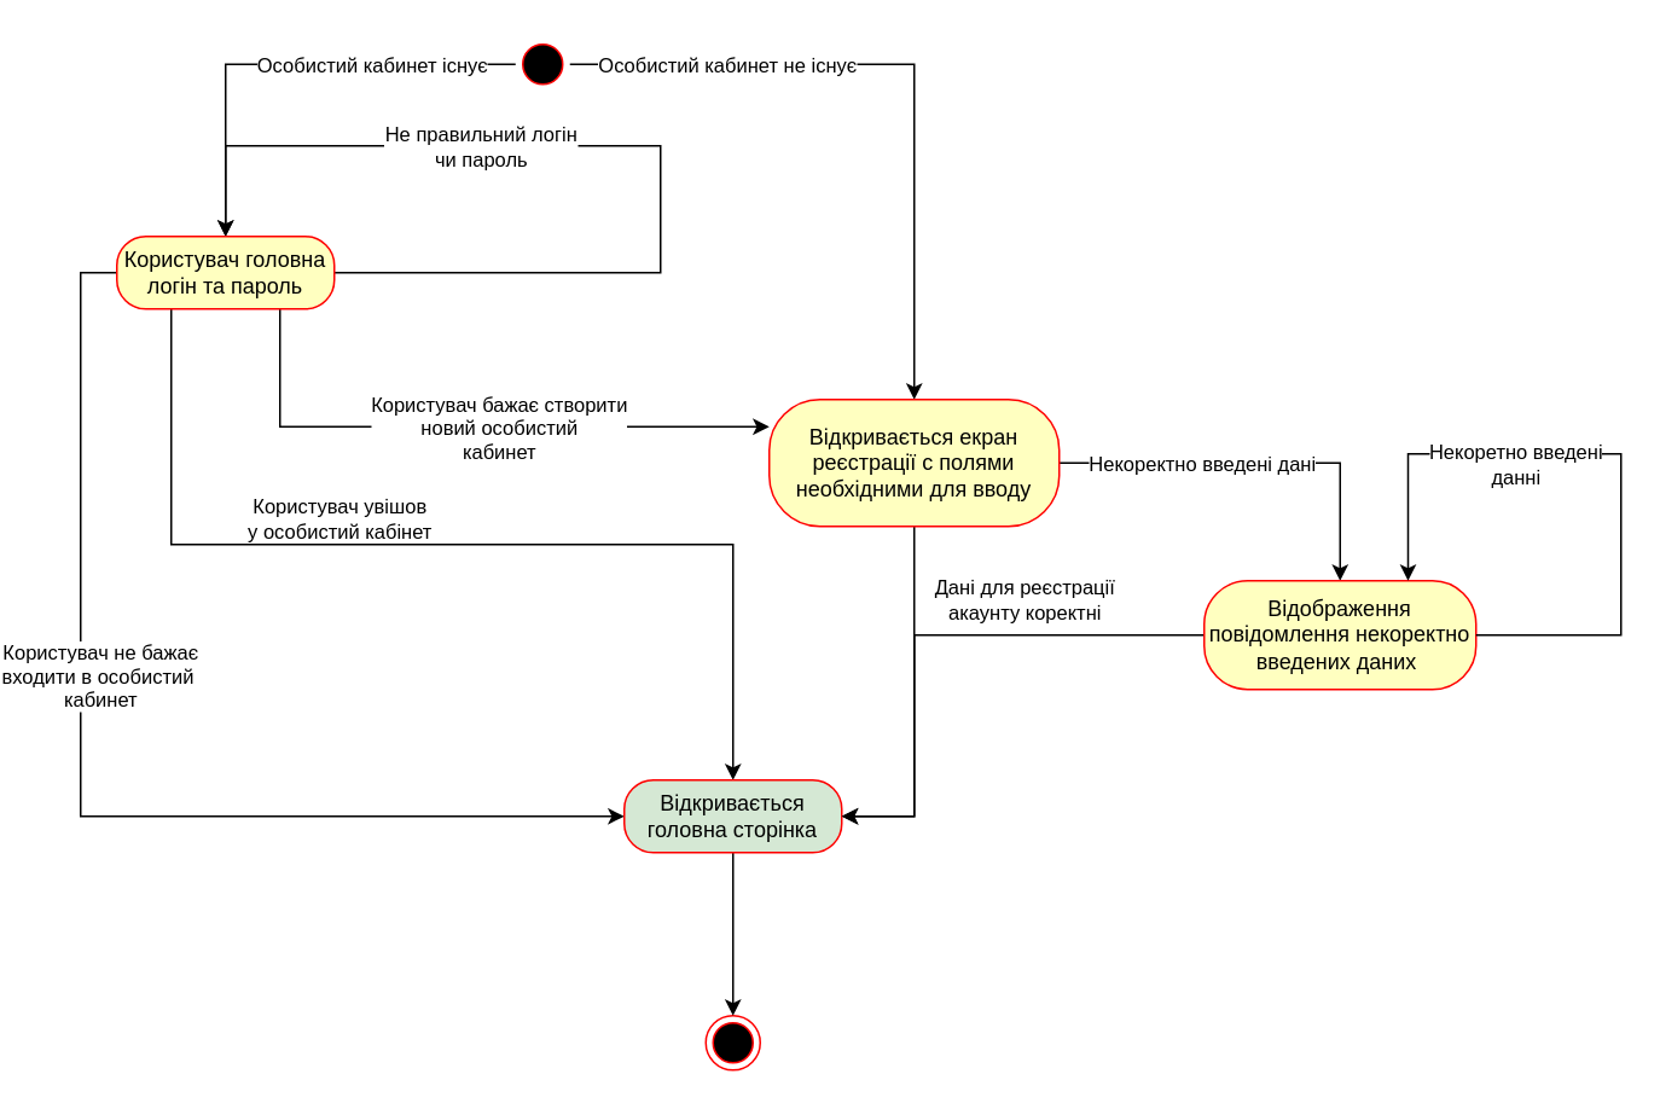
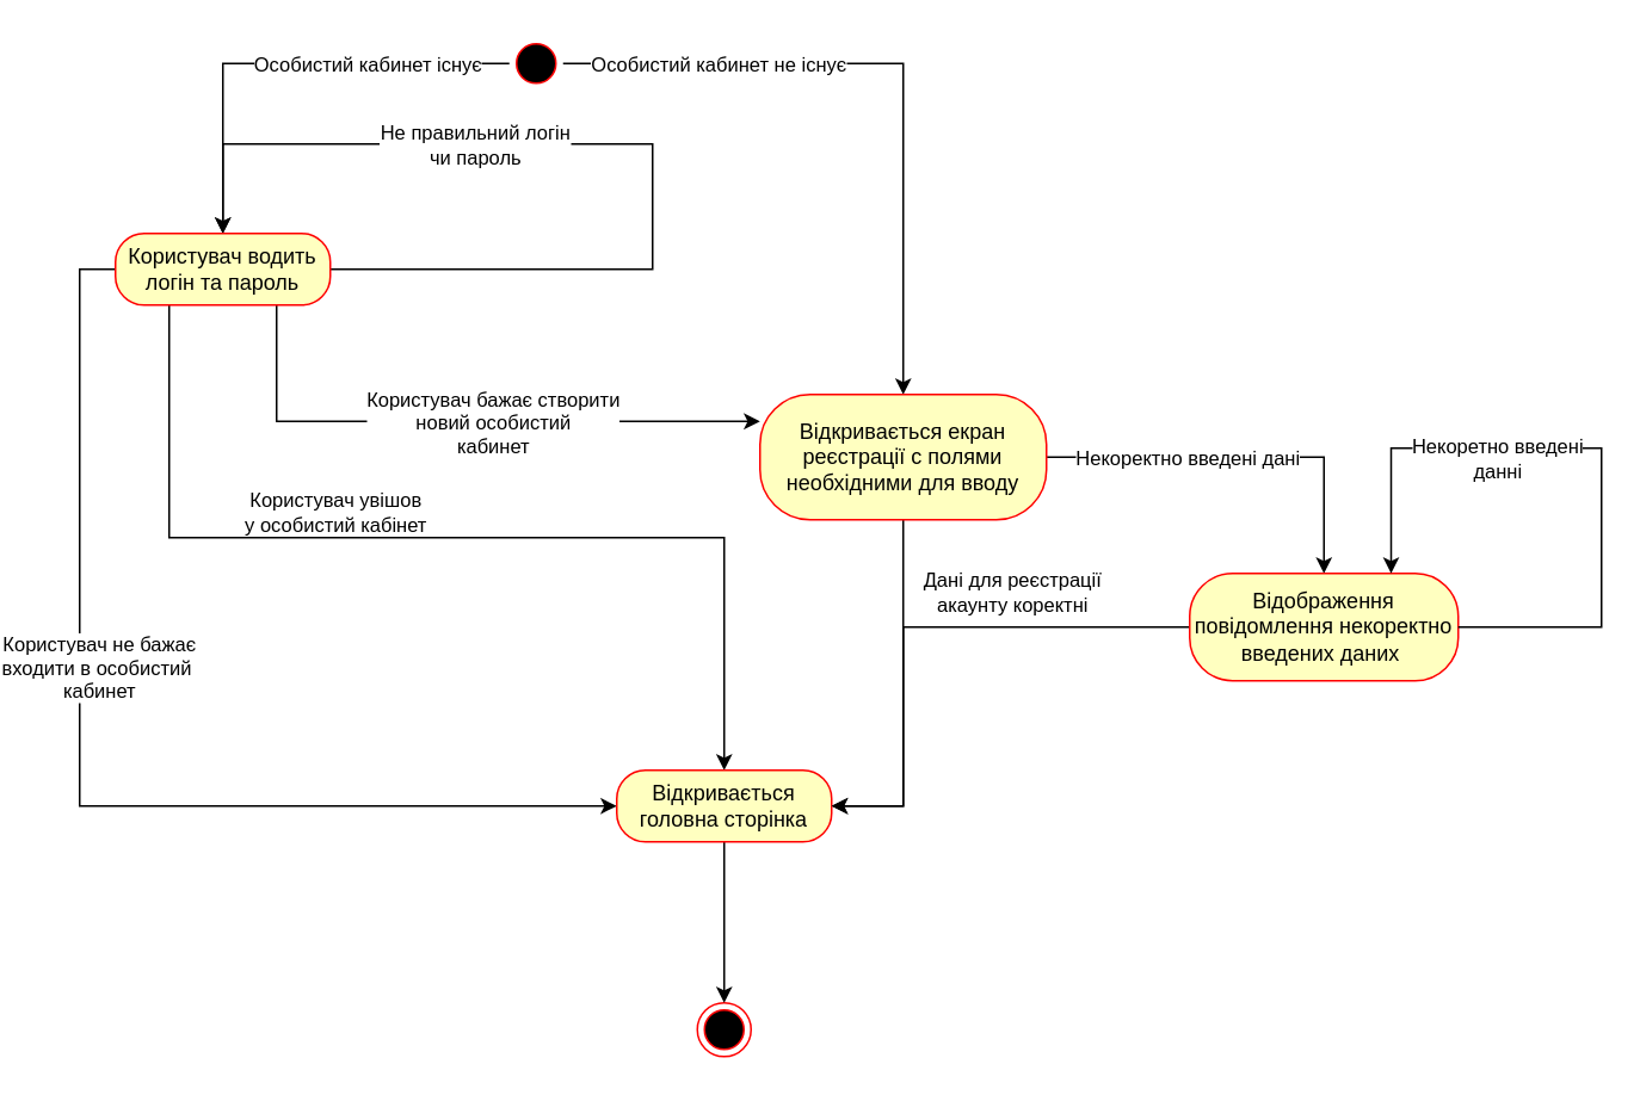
- <mxCell id="16" value="Користувач головна логін та пароль" style="rounded=1;whiteSpace=wrap;html=1;arcSize=40;fontColor=#000000;fillColor=#ffffc0;strokeColor=#ff0000;" vertex="1" parent="1"><mxGeometry x="20" y="130" width="120" height="40" as="geometry" /></mxCell>
+ <mxCell id="16" value="Користувач водить логін та пароль" style="rounded=1;whiteSpace=wrap;html=1;arcSize=40;fontColor=#000000;fillColor=#ffffc0;strokeColor=#ff0000;" vertex="1" parent="1"><mxGeometry x="20" y="130" width="120" height="40" as="geometry" /></mxCell>
- <mxCell id="18" value="Відкривається головна сторінка" style="rounded=1;whiteSpace=wrap;html=1;arcSize=40;fontColor=#000000;fillColor=#d5e8d4;strokeColor=#ff0000;" vertex="1" parent="1"><mxGeometry x="300" y="430" width="120" height="40" as="geometry" /></mxCell>
+ <mxCell id="18" value="Відкривається головна сторінка" style="rounded=1;whiteSpace=wrap;html=1;arcSize=40;fontColor=#000000;fillColor=#ffffc0;strokeColor=#ff0000;" vertex="1" parent="1"><mxGeometry x="300" y="430" width="120" height="40" as="geometry" /></mxCell>
